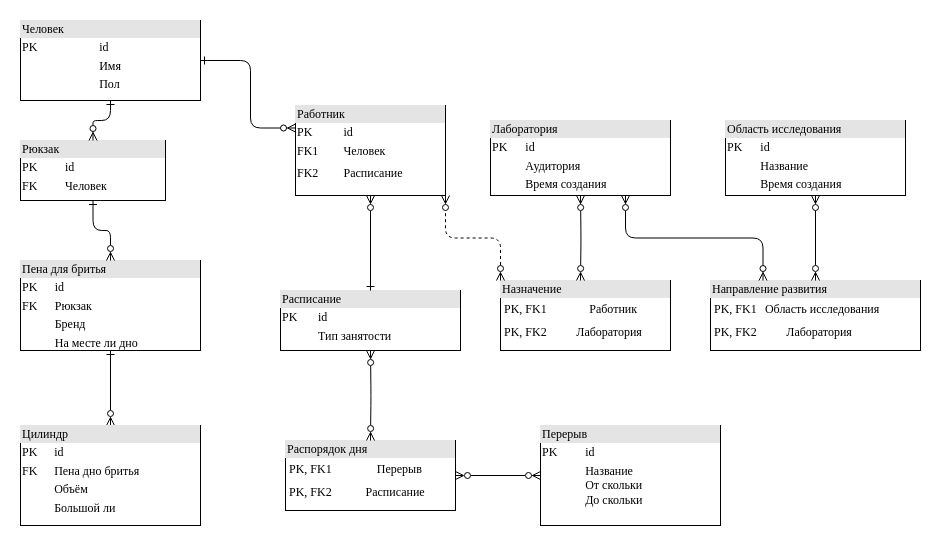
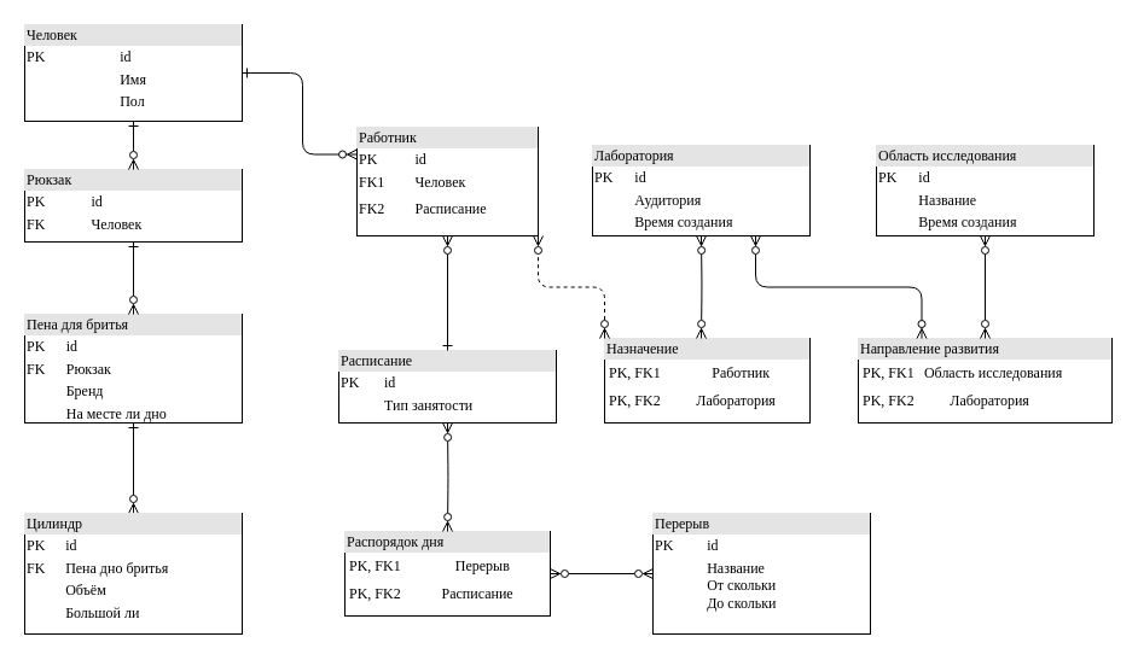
- <mxCell id="8" value="&lt;div style=&quot;box-sizing:border-box;width:100%;background:#e4e4e4;padding:2px;&quot;&gt;Рюкзак&lt;/div&gt;&lt;table style=&quot;width:100%;font-size:1em;&quot; cellpadding=&quot;2&quot; cellspacing=&quot;0&quot;&gt;&lt;tbody&gt;&lt;tr&gt;&lt;td&gt;PK&lt;/td&gt;&lt;td&gt;id&lt;/td&gt;&lt;/tr&gt;&lt;tr&gt;&lt;td&gt;FK&lt;/td&gt;&lt;td&gt;Человек&lt;/td&gt;&lt;/tr&gt;&lt;tr&gt;&lt;td&gt;&lt;/td&gt;&lt;td&gt;&lt;br&gt;&lt;/td&gt;&lt;/tr&gt;&lt;/tbody&gt;&lt;/table&gt;" style="verticalAlign=top;align=left;overflow=fill;html=1;rounded=0;shadow=0;comic=0;labelBackgroundColor=none;strokeWidth=1;fontFamily=Verdana;fontSize=12" parent="1" vertex="1"><mxGeometry x="20" y="140" width="145" height="60" as="geometry" /></mxCell>
+ <mxCell id="8" value="&lt;div style=&quot;box-sizing:border-box;width:100%;background:#e4e4e4;padding:2px;&quot;&gt;Рюкзак&lt;/div&gt;&lt;table style=&quot;width:100%;font-size:1em;&quot; cellpadding=&quot;2&quot; cellspacing=&quot;0&quot;&gt;&lt;tbody&gt;&lt;tr&gt;&lt;td&gt;PK&lt;/td&gt;&lt;td&gt;id&lt;/td&gt;&lt;/tr&gt;&lt;tr&gt;&lt;td&gt;FK&lt;/td&gt;&lt;td&gt;Человек&lt;/td&gt;&lt;/tr&gt;&lt;tr&gt;&lt;td&gt;&lt;/td&gt;&lt;td&gt;&lt;br&gt;&lt;/td&gt;&lt;/tr&gt;&lt;/tbody&gt;&lt;/table&gt;" style="verticalAlign=top;align=left;overflow=fill;html=1;rounded=0;shadow=0;comic=0;labelBackgroundColor=none;strokeWidth=1;fontFamily=Verdana;fontSize=12" parent="1" vertex="1"><mxGeometry x="20" y="140" width="180" height="60" as="geometry" /></mxCell>
